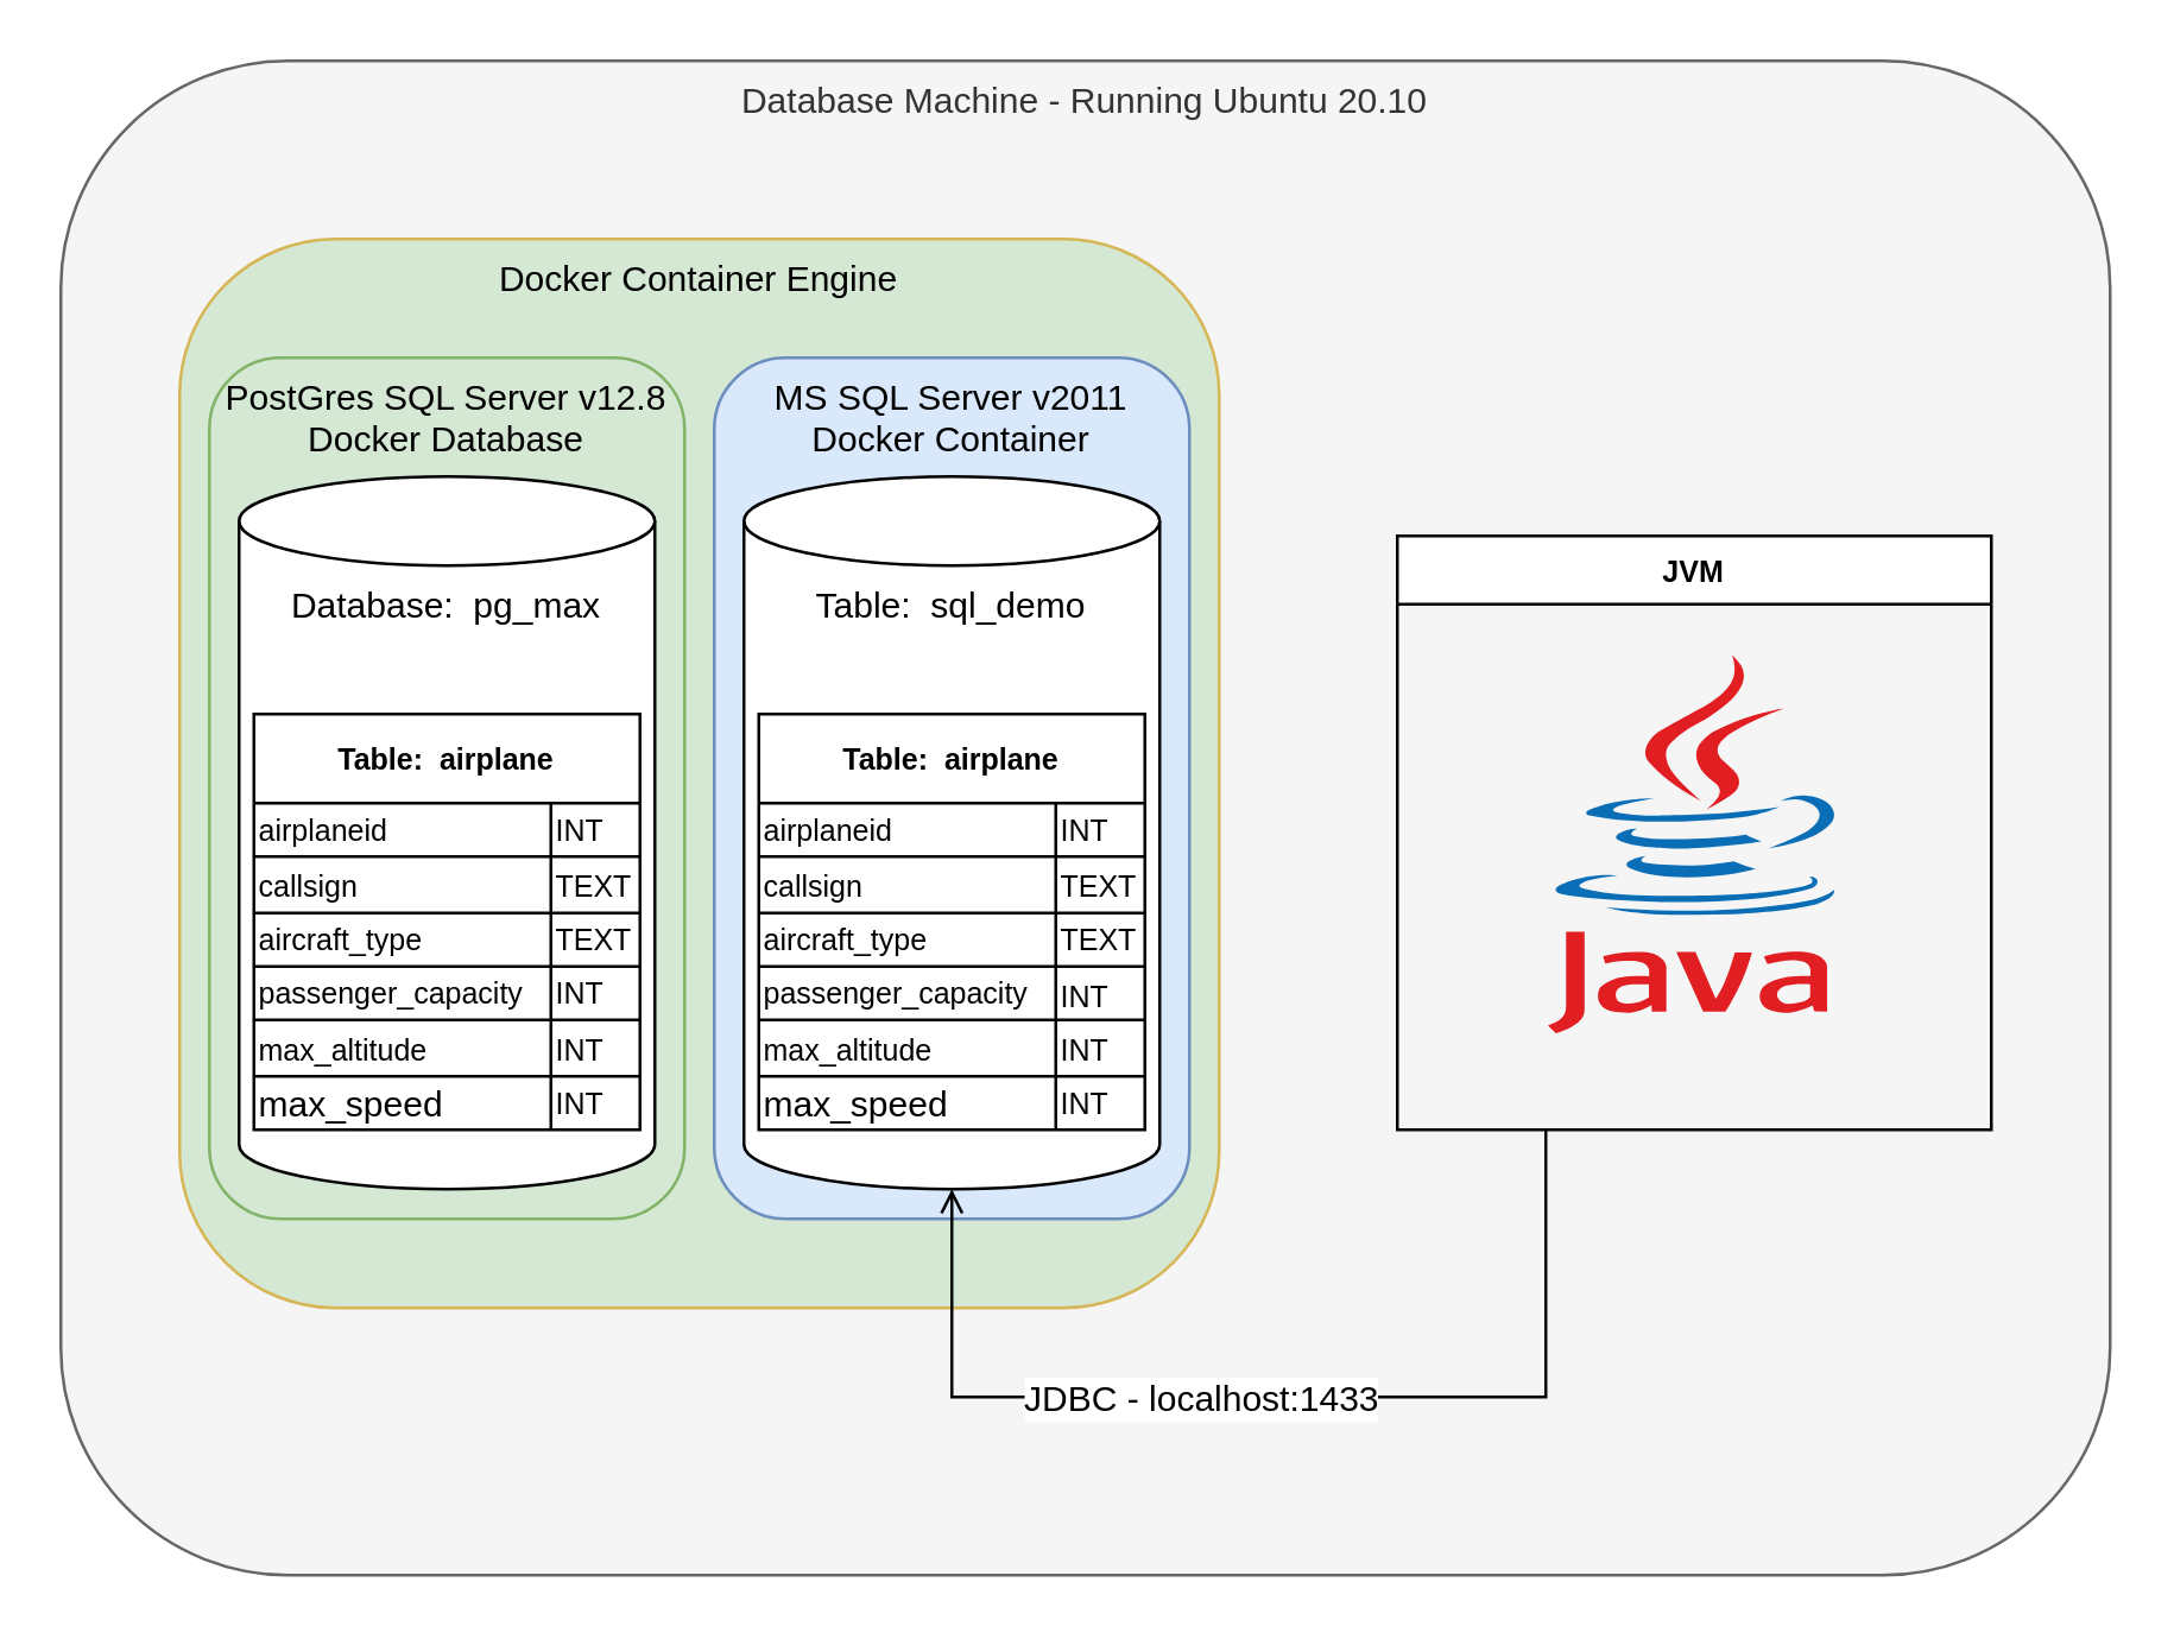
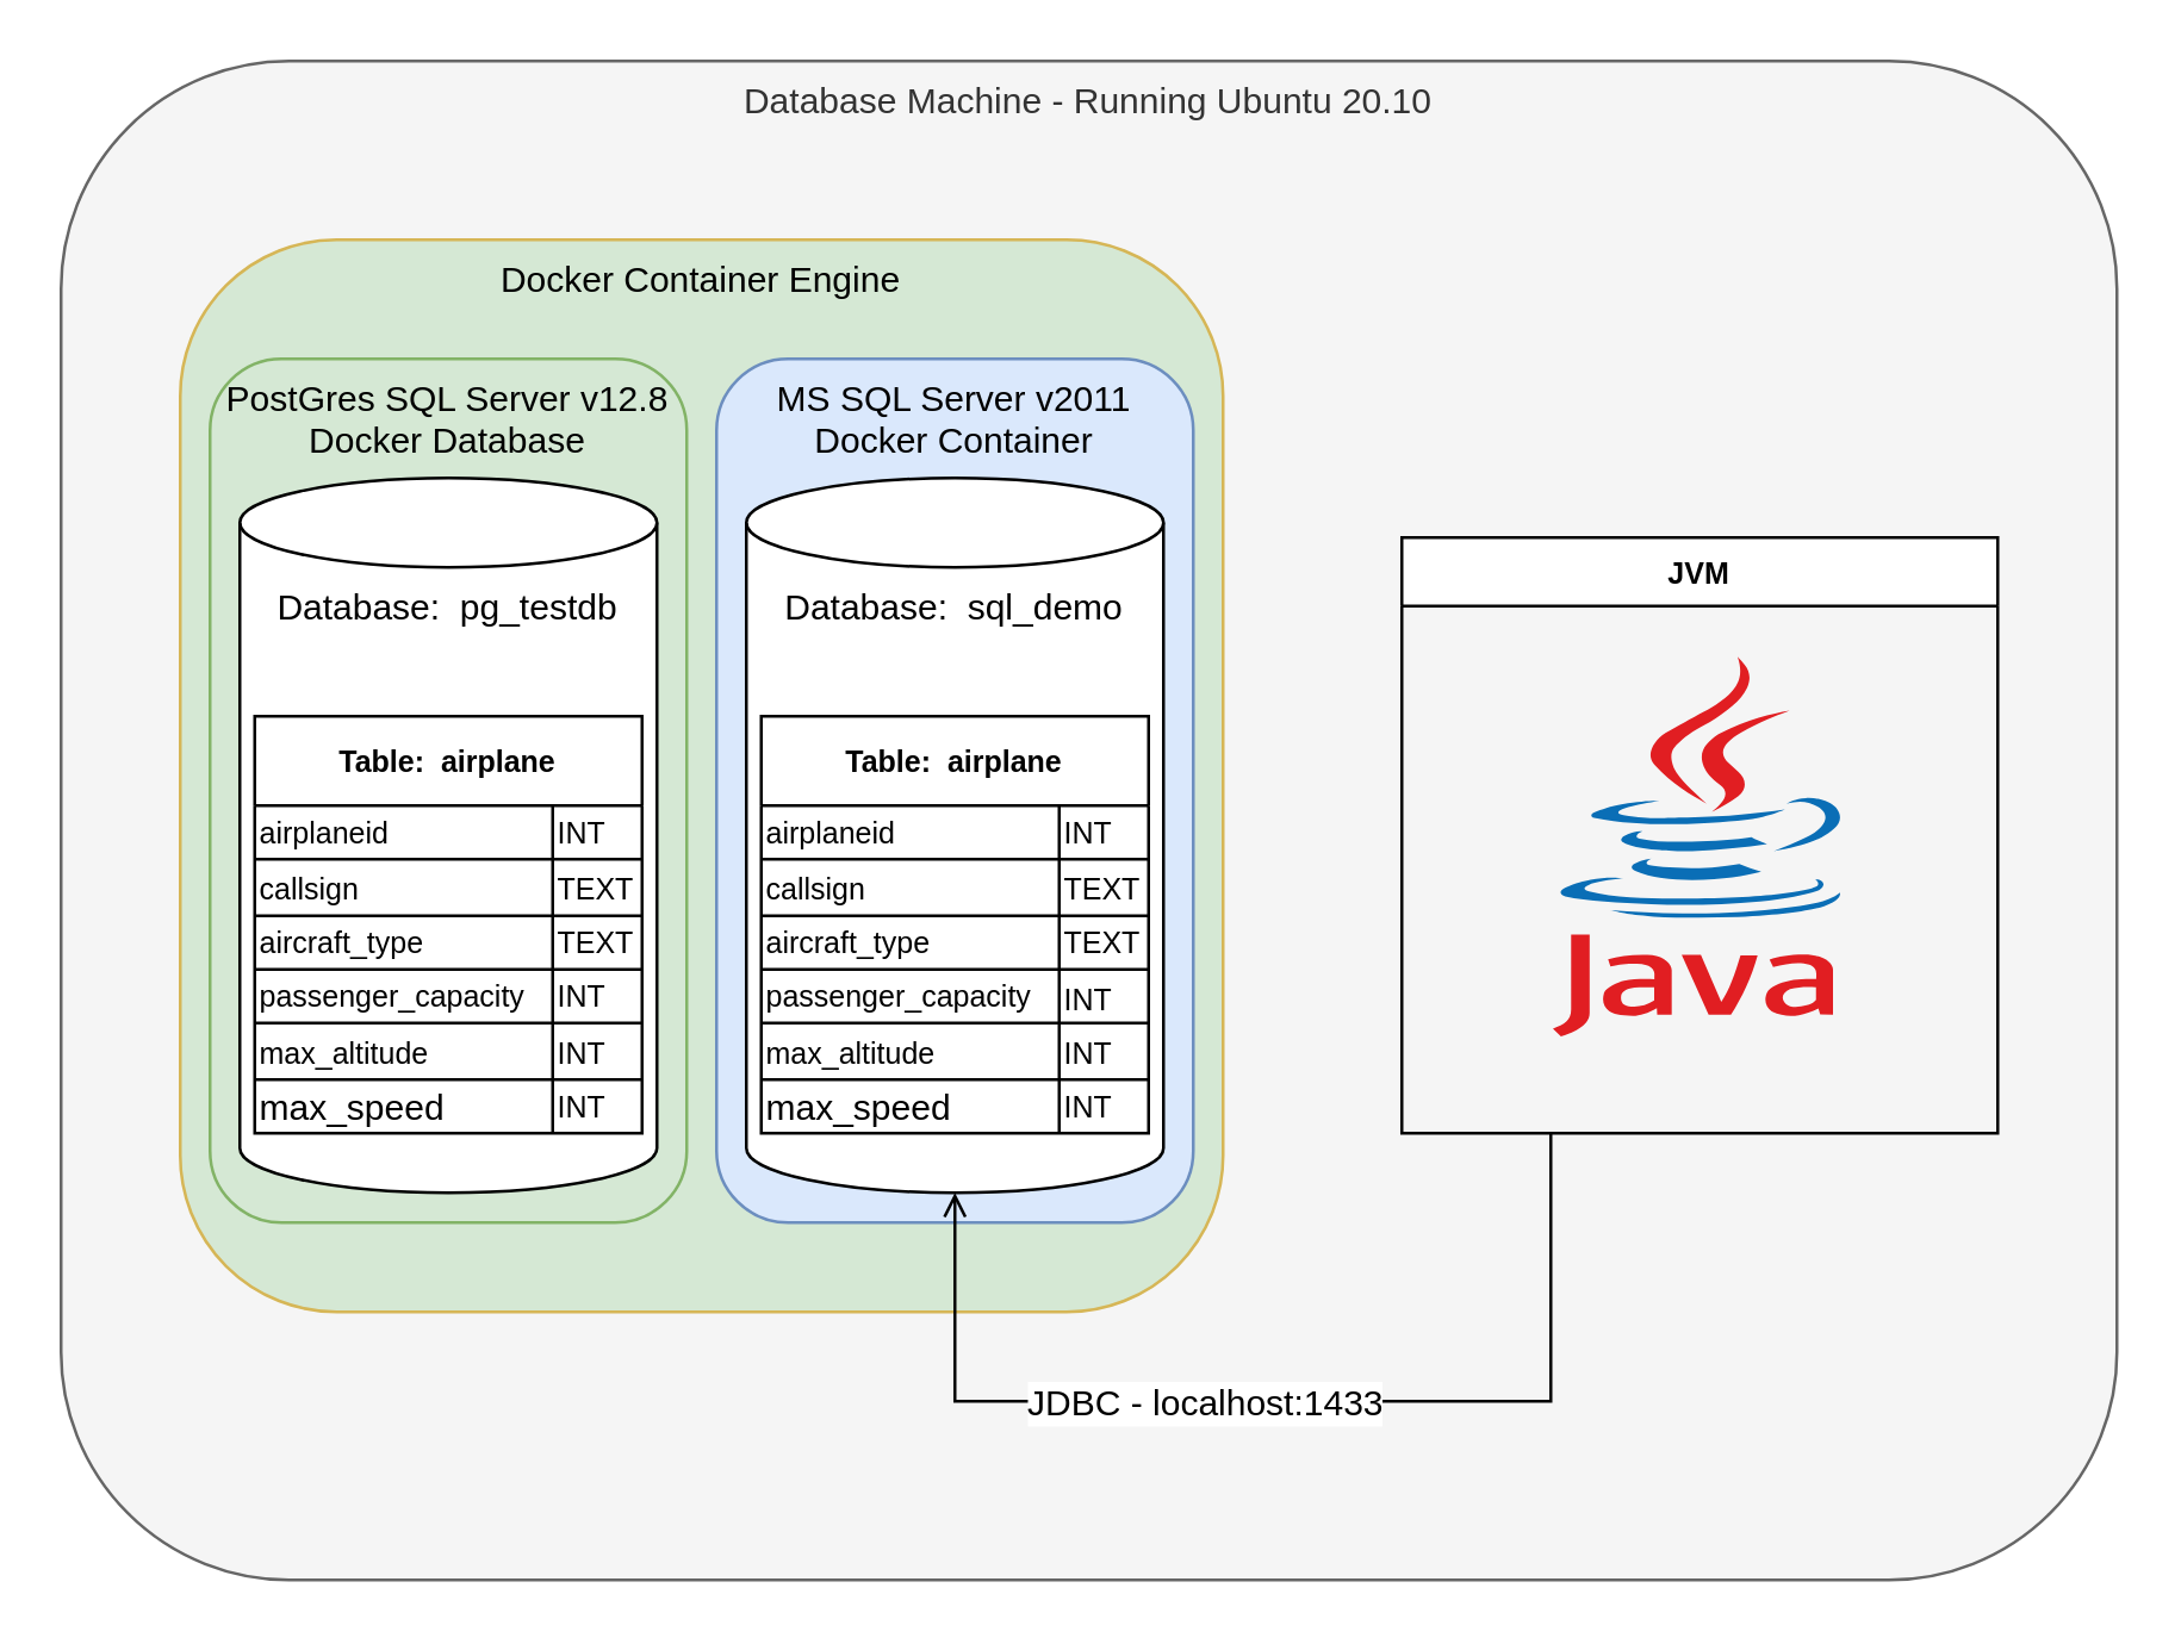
- <mxCell id="5" value="Database:&amp;nbsp; pg_max" style="shape=cylinder3;whiteSpace=wrap;html=1;boundedLbl=1;backgroundOutline=1;size=15;align=center;verticalAlign=top;" vertex="1" parent="1"><mxGeometry x="80" y="160" width="140" height="240" as="geometry" /></mxCell>
+ <mxCell id="5" value="Database:&amp;nbsp; pg_testdb" style="shape=cylinder3;whiteSpace=wrap;html=1;boundedLbl=1;backgroundOutline=1;size=15;align=center;verticalAlign=top;" vertex="1" parent="1"><mxGeometry x="80" y="160" width="140" height="240" as="geometry" /></mxCell>
- <mxCell id="26" value="Table:&amp;nbsp; sql_demo" style="shape=cylinder3;whiteSpace=wrap;html=1;boundedLbl=1;backgroundOutline=1;size=15;align=center;verticalAlign=top;" vertex="1" parent="1"><mxGeometry x="250" y="160" width="140" height="240" as="geometry" /></mxCell>
+ <mxCell id="26" value="Database:&amp;nbsp; sql_demo" style="shape=cylinder3;whiteSpace=wrap;html=1;boundedLbl=1;backgroundOutline=1;size=15;align=center;verticalAlign=top;" vertex="1" parent="1"><mxGeometry x="250" y="160" width="140" height="240" as="geometry" /></mxCell>
